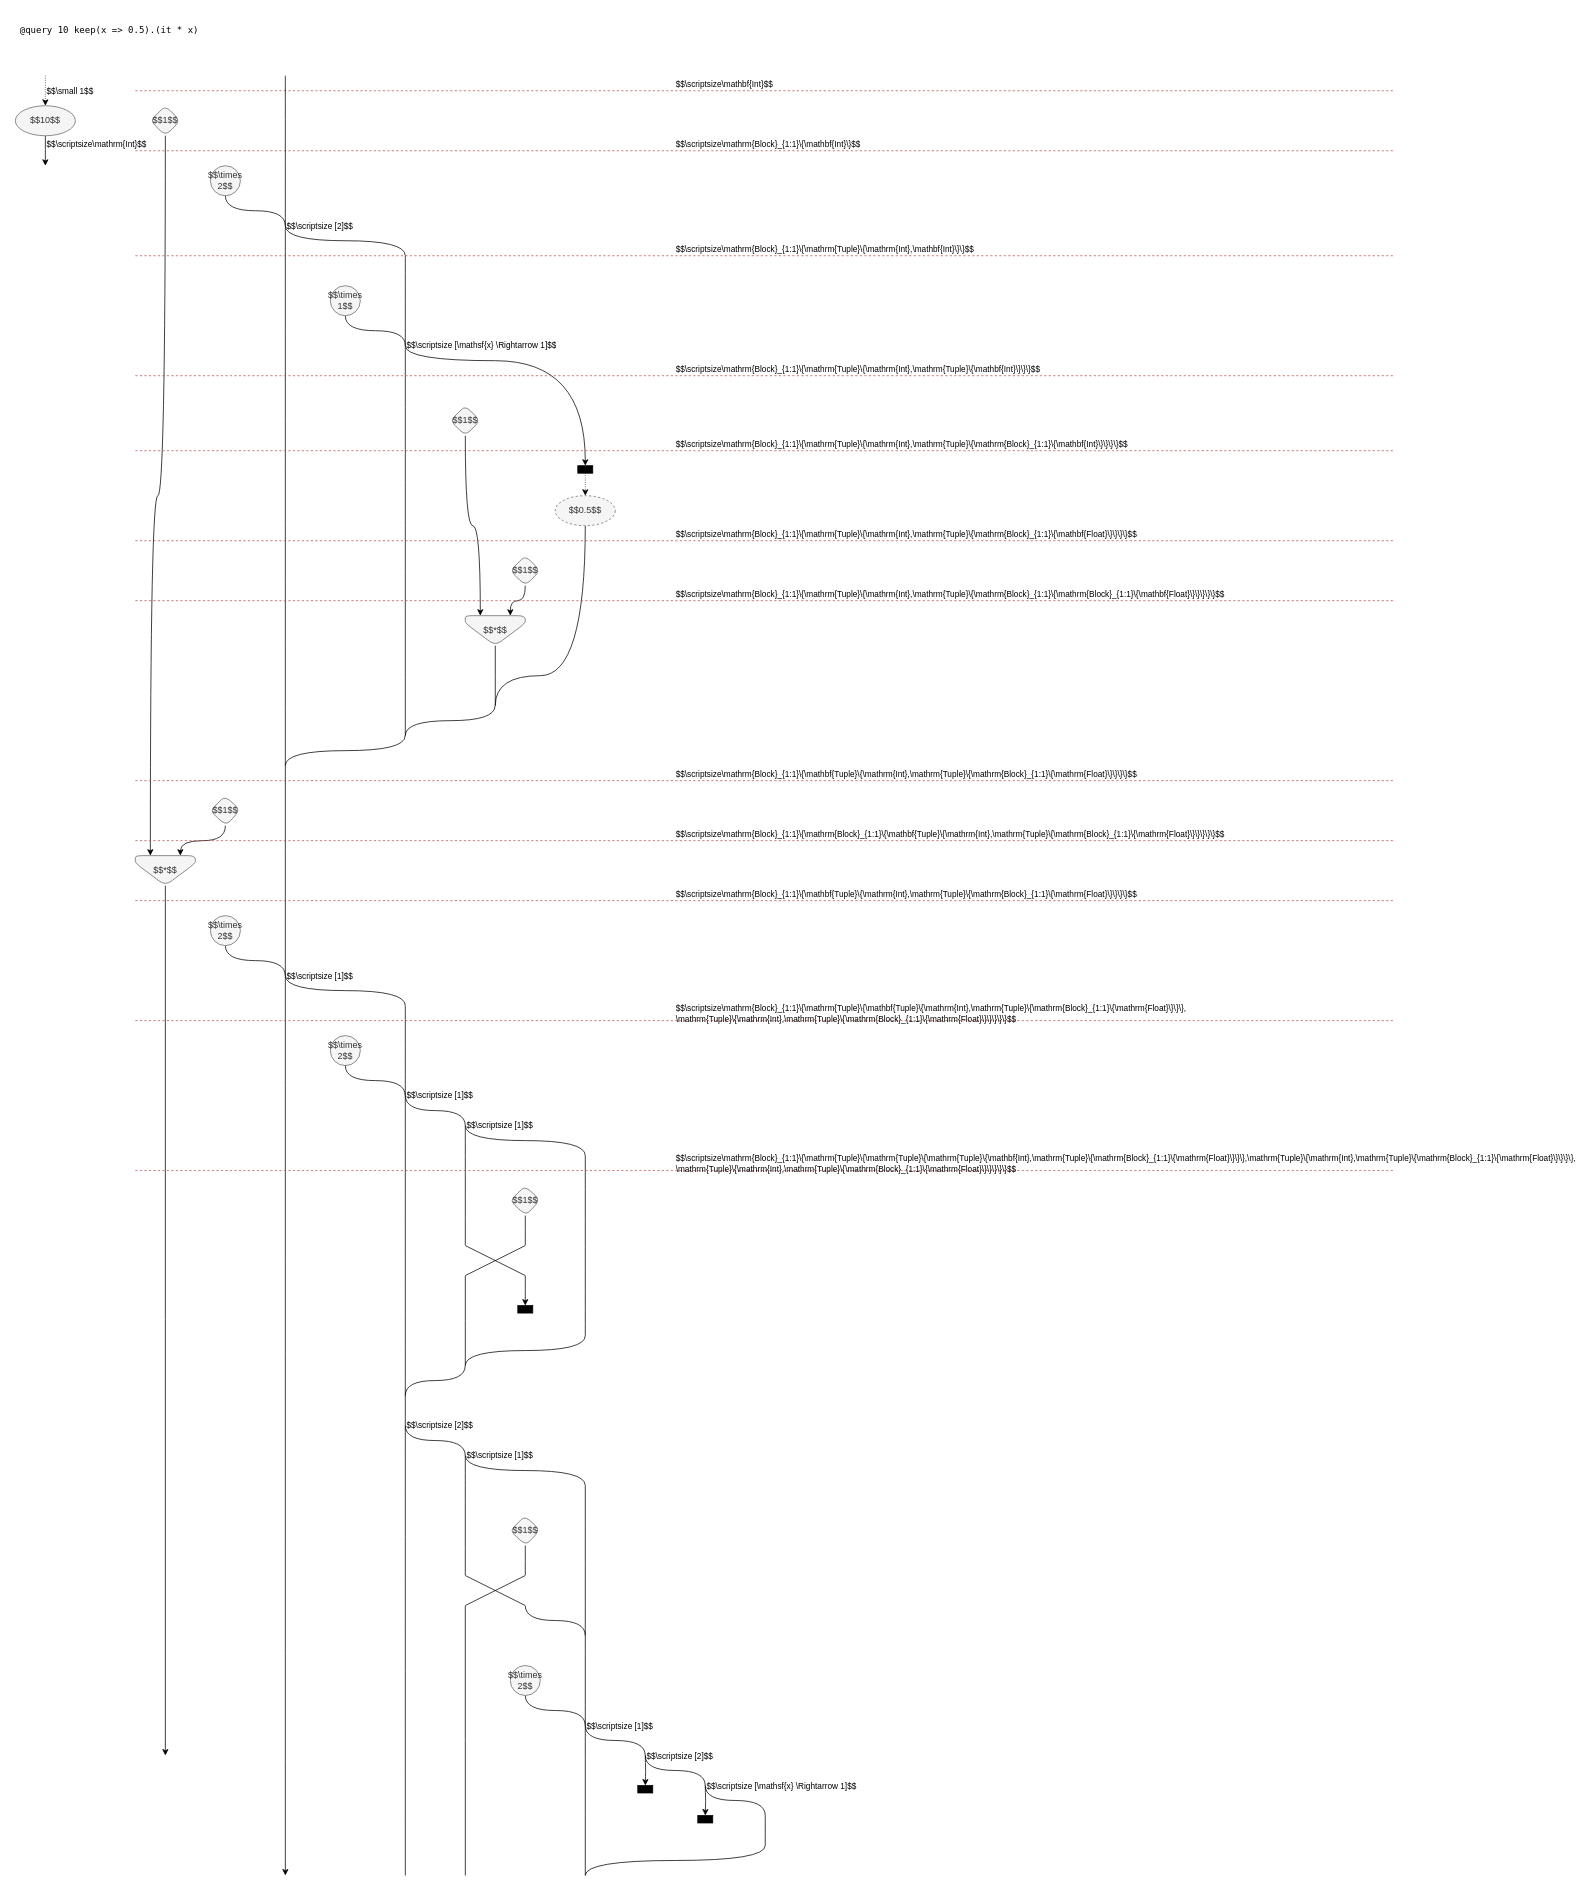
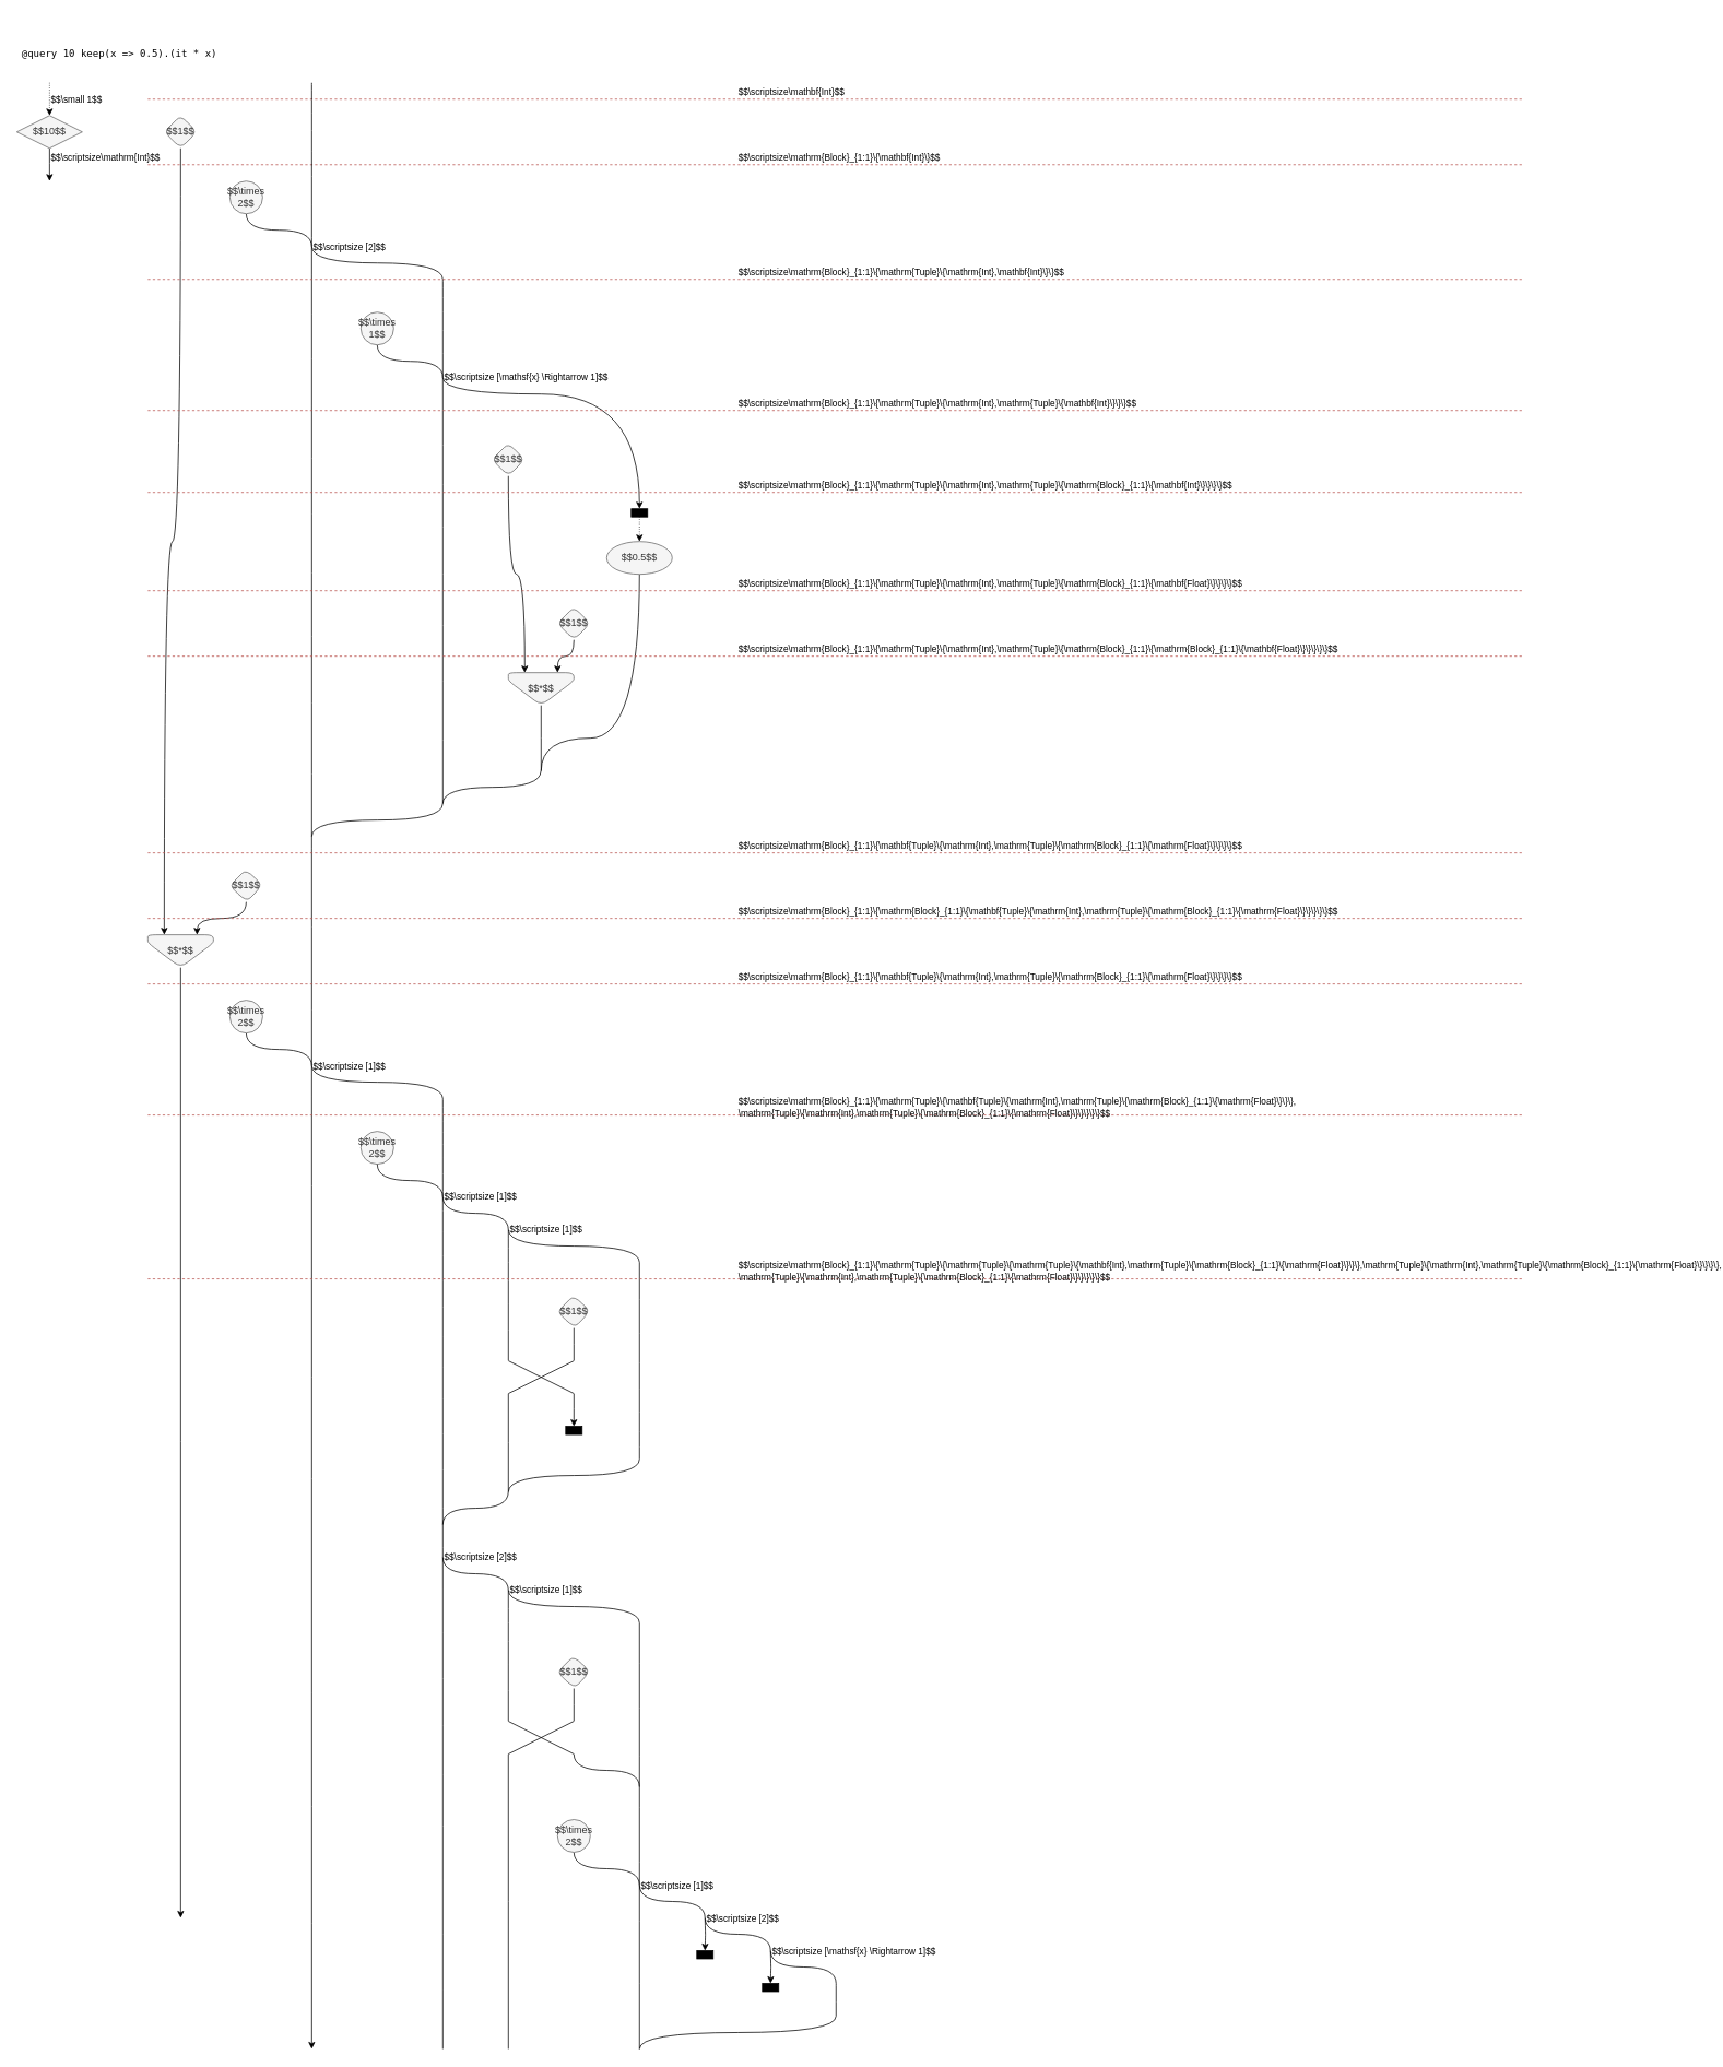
- <mxCell id="2" value="&lt;pre&gt;@query 10 keep(x =&amp;gt; 0.5).(it * x)&lt;/pre&gt;" style="text;html=1;align=center;verticalAlign=middle;resizable=0;points=[];autosize=1;" vertex="1" parent="1"><mxGeometry x="20" y="20" width="250" height="40" as="geometry" /></mxCell>
+ <mxCell id="2" value="&lt;pre&gt;@query 10 keep(x =&amp;gt; 0.5).(it * x)&lt;/pre&gt;" style="text;html=1;align=center;verticalAlign=middle;resizable=0;points=[];autosize=1;" vertex="1" parent="1"><mxGeometry x="20" y="45" width="250" height="40" as="geometry" /></mxCell>
- <mxCell id="5" value="$$10$$" style="ellipse;whiteSpace=wrap;html=1;fillColor=#f5f5f5;strokeColor=#666666;fontColor=#333333;" vertex="1" parent="1"><mxGeometry x="20" y="140" width="80" height="40" as="geometry" /></mxCell>
+ <mxCell id="5" value="$$10$$" style="rhombus;whiteSpace=wrap;html=1;fillColor=#f5f5f5;strokeColor=#666666;fontColor=#333333;" vertex="1" parent="1"><mxGeometry x="20" y="140" width="80" height="40" as="geometry" /></mxCell>
- <mxCell id="18" value="$$0.5$$" style="ellipse;whiteSpace=wrap;html=1;fillColor=#f5f5f5;strokeColor=#666666;fontColor=#333333;dashed=1;" vertex="1" parent="1"><mxGeometry x="740" y="660" width="80" height="40" as="geometry" /></mxCell>
+ <mxCell id="18" value="$$0.5$$" style="ellipse;whiteSpace=wrap;html=1;fillColor=#f5f5f5;strokeColor=#666666;fontColor=#333333;" vertex="1" parent="1"><mxGeometry x="740" y="660" width="80" height="40" as="geometry" /></mxCell>
